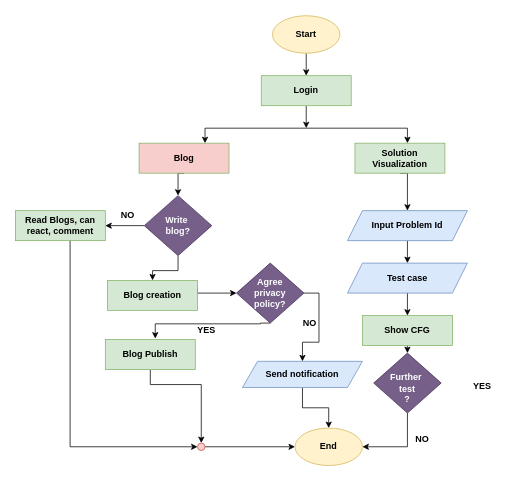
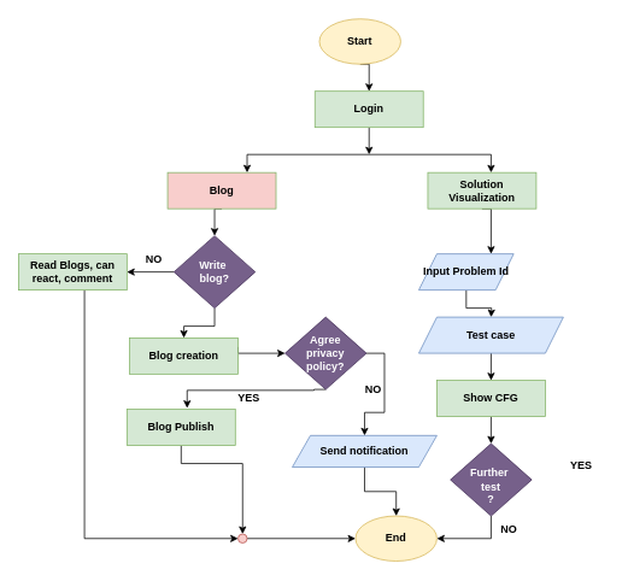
- <mxCell id="3" value="&lt;b&gt;Start&lt;/b&gt;" style="ellipse;whiteSpace=wrap;html=1;fillColor=#fff2cc;strokeColor=#d6b656;" parent="1" vertex="1"><mxGeometry x="363" y="20" width="90" height="50" as="geometry" /></mxCell>
+ <mxCell id="3" value="&lt;b&gt;Start&lt;/b&gt;" style="ellipse;whiteSpace=wrap;html=1;fillColor=#fff2cc;strokeColor=#d6b656;" parent="1" vertex="1"><mxGeometry x="353" y="20" width="90" height="50" as="geometry" /></mxCell>
- <mxCell id="26" value="&lt;b&gt;Input Problem Id&lt;/b&gt;" style="shape=parallelogram;perimeter=parallelogramPerimeter;whiteSpace=wrap;html=1;fixedSize=1;fillColor=#dae8fc;strokeColor=#6c8ebf;" parent="1" vertex="1"><mxGeometry x="463" y="280" width="160" height="40" as="geometry" /></mxCell>
+ <mxCell id="26" value="&lt;b&gt;Input Problem Id&lt;/b&gt;" style="shape=parallelogram;perimeter=parallelogramPerimeter;whiteSpace=wrap;html=1;fixedSize=1;fillColor=#dae8fc;strokeColor=#6c8ebf;" parent="1" vertex="1"><mxGeometry x="463" y="280" width="105" height="40" as="geometry" /></mxCell>
- <mxCell id="28" value="&lt;b&gt;&amp;nbsp;&lt;/b&gt;&lt;div&gt;&lt;b&gt;Further&amp;nbsp;&lt;/b&gt;&lt;div&gt;&lt;b&gt;test&lt;/b&gt;&lt;div&gt;&lt;b&gt;?&lt;/b&gt;&lt;/div&gt;&lt;/div&gt;&lt;/div&gt;" style="rhombus;whiteSpace=wrap;html=1;fillColor=#76608a;strokeColor=#432D57;fontColor=#ffffff;" parent="1" vertex="1"><mxGeometry x="498" y="470" width="90" height="80" as="geometry" /></mxCell>
+ <mxCell id="28" value="&lt;b&gt;&amp;nbsp;&lt;/b&gt;&lt;div&gt;&lt;b&gt;Further&amp;nbsp;&lt;/b&gt;&lt;div&gt;&lt;b&gt;test&lt;/b&gt;&lt;div&gt;&lt;b&gt;?&lt;/b&gt;&lt;/div&gt;&lt;/div&gt;&lt;/div&gt;" style="rhombus;whiteSpace=wrap;html=1;fillColor=#76608a;strokeColor=#432D57;fontColor=#ffffff;" parent="1" vertex="1"><mxGeometry x="498" y="490" width="90" height="80" as="geometry" /></mxCell>
